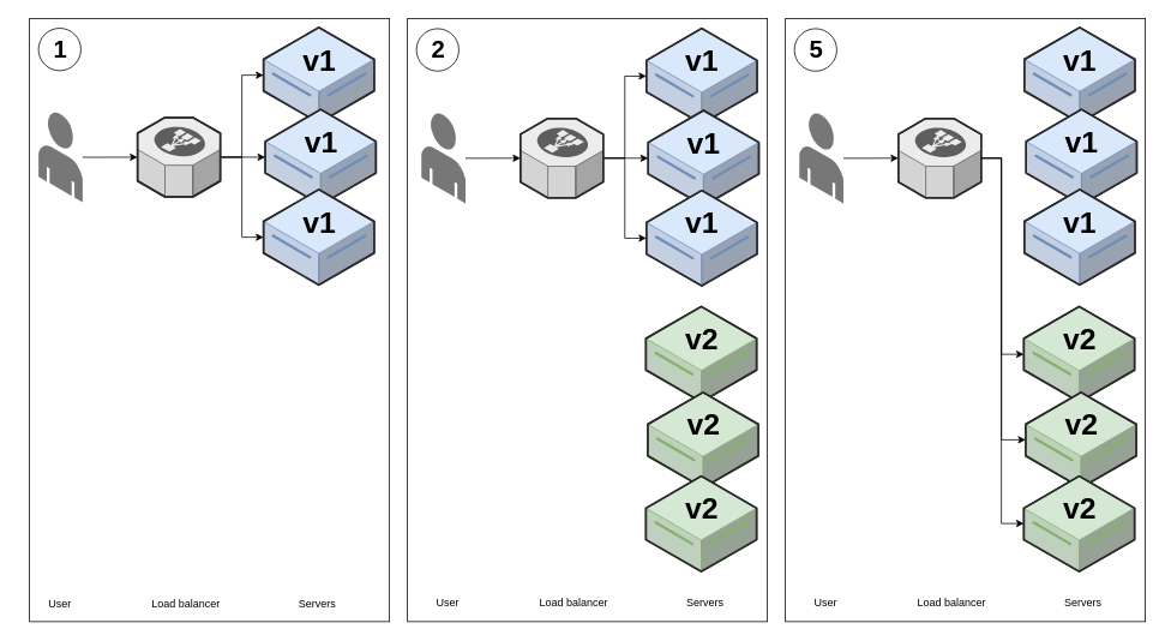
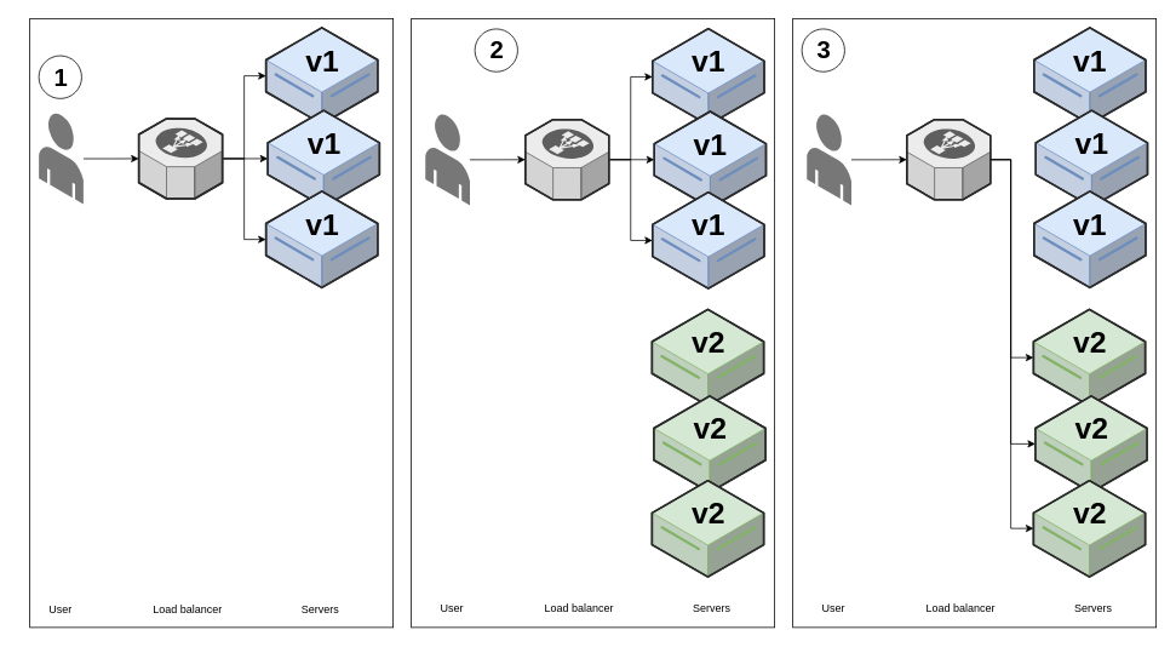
- <mxCell id="4" value="1" style="ellipse;whiteSpace=wrap;html=1;aspect=fixed;fontSize=27;fontStyle=1;spacing=2;spacingLeft=2;spacingTop=1;" parent="2" vertex="1"><mxGeometry x="10" y="10.881" width="47.103" height="47.103" as="geometry" /></mxCell>
+ <mxCell id="4" value="1" style="ellipse;whiteSpace=wrap;html=1;aspect=fixed;fontSize=27;fontStyle=1;spacing=2;spacingLeft=2;spacingTop=1;" parent="2" vertex="1"><mxGeometry x="10" y="40.881" width="47.103" height="47.103" as="geometry" /></mxCell>
- <mxCell id="19" value="2" style="ellipse;whiteSpace=wrap;html=1;aspect=fixed;fontSize=27;fontStyle=1;spacing=2;spacingLeft=2;spacingTop=1;" parent="17" vertex="1"><mxGeometry x="10" y="11.391" width="47.103" height="47.103" as="geometry" /></mxCell>
+ <mxCell id="19" value="2" style="ellipse;whiteSpace=wrap;html=1;aspect=fixed;fontSize=27;fontStyle=1;spacing=2;spacingLeft=2;spacingTop=1;" parent="17" vertex="1"><mxGeometry x="70" y="11.391" width="47.103" height="47.103" as="geometry" /></mxCell>
- <mxCell id="37" value="5" style="ellipse;whiteSpace=wrap;html=1;aspect=fixed;fontSize=27;fontStyle=1;spacing=2;spacingLeft=2;spacingTop=1;" parent="35" vertex="1"><mxGeometry x="10" y="11.391" width="47.103" height="47.103" as="geometry" /></mxCell>
+ <mxCell id="37" value="3" style="ellipse;whiteSpace=wrap;html=1;aspect=fixed;fontSize=27;fontStyle=1;spacing=2;spacingLeft=2;spacingTop=1;" parent="35" vertex="1"><mxGeometry x="10" y="11.391" width="47.103" height="47.103" as="geometry" /></mxCell>
